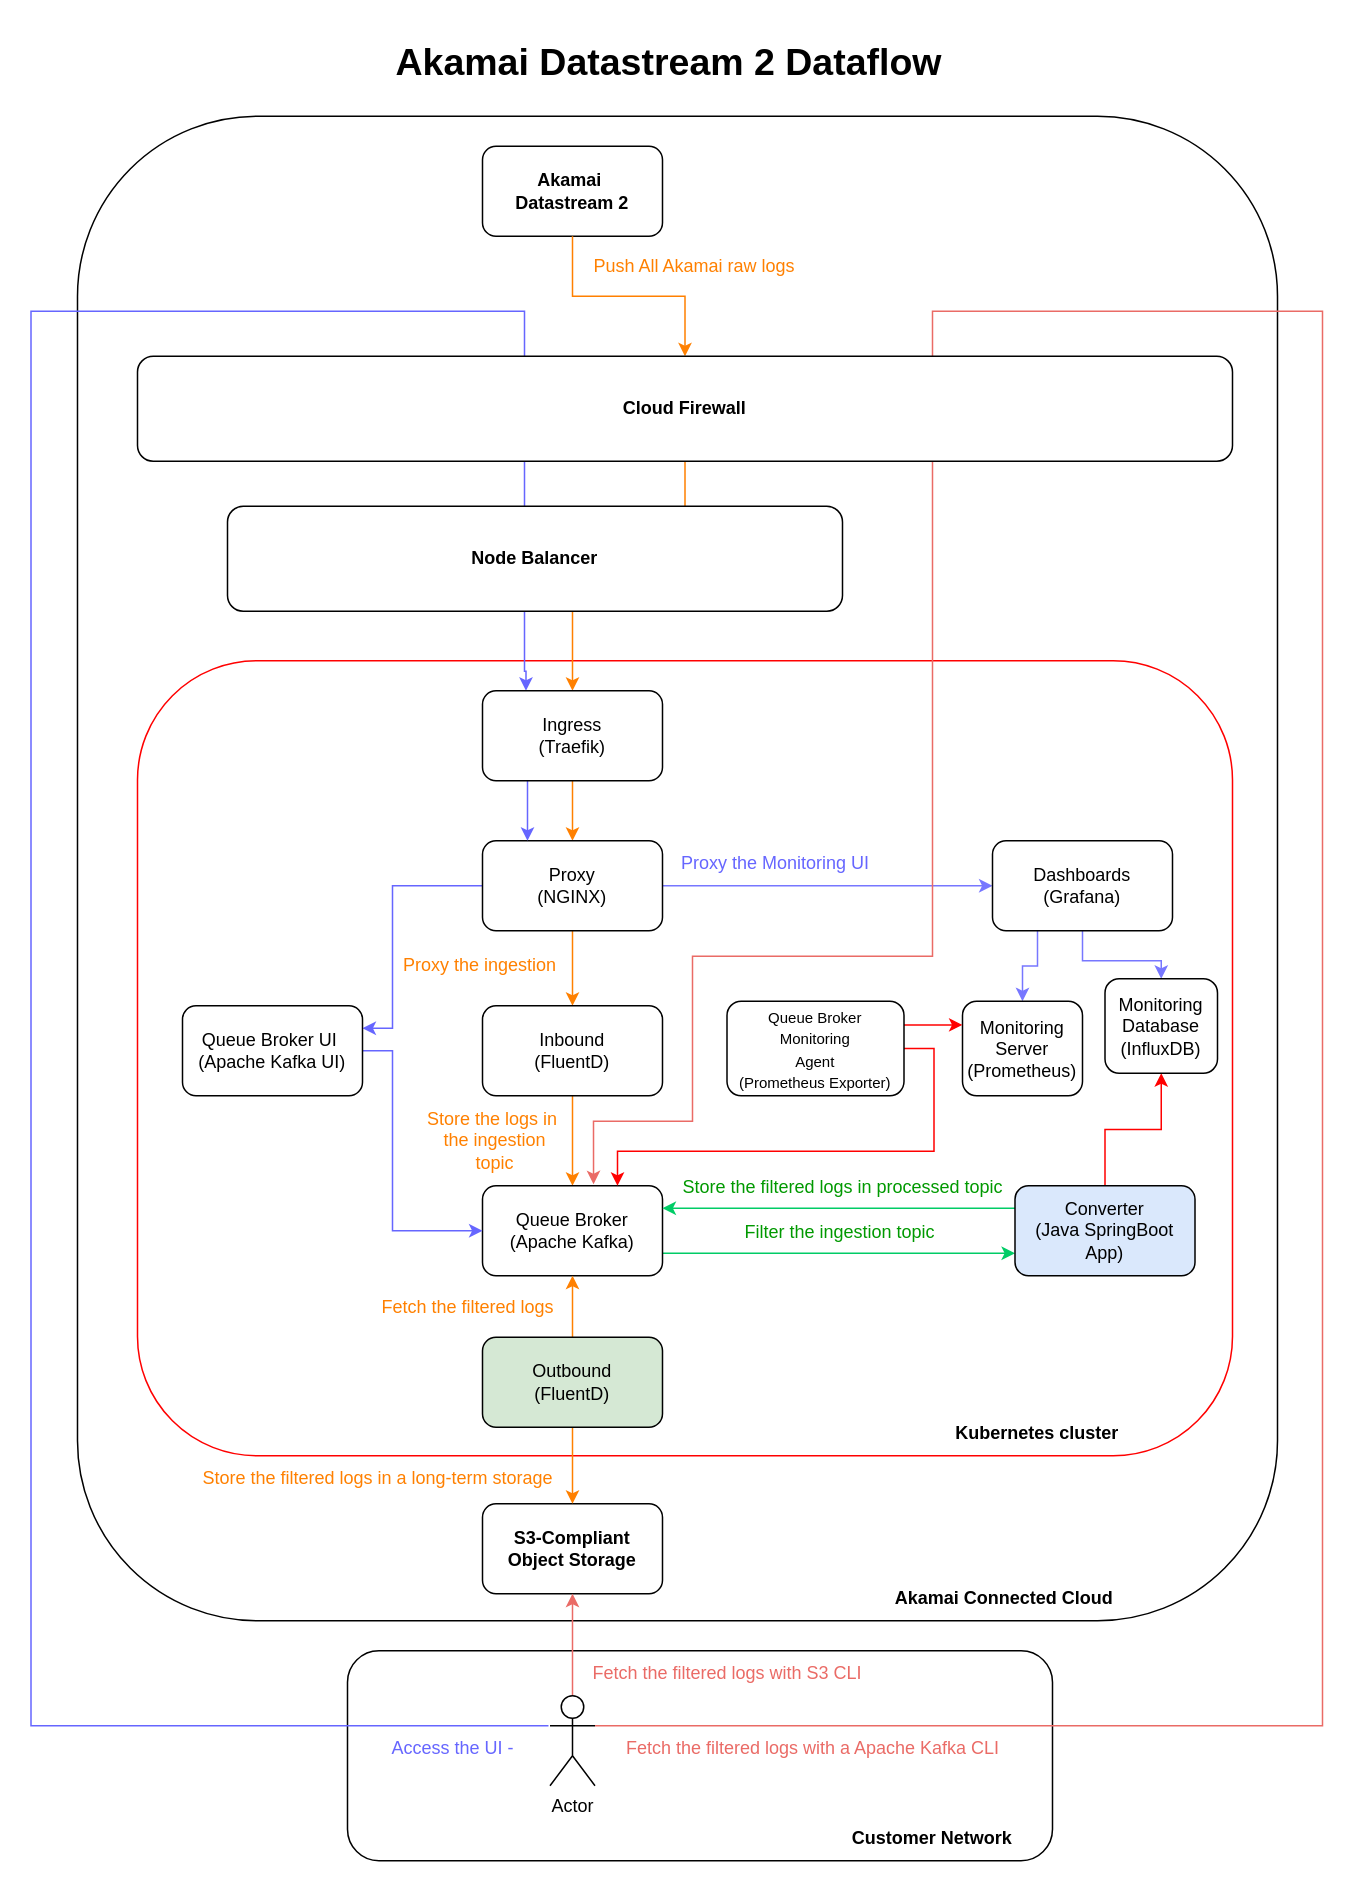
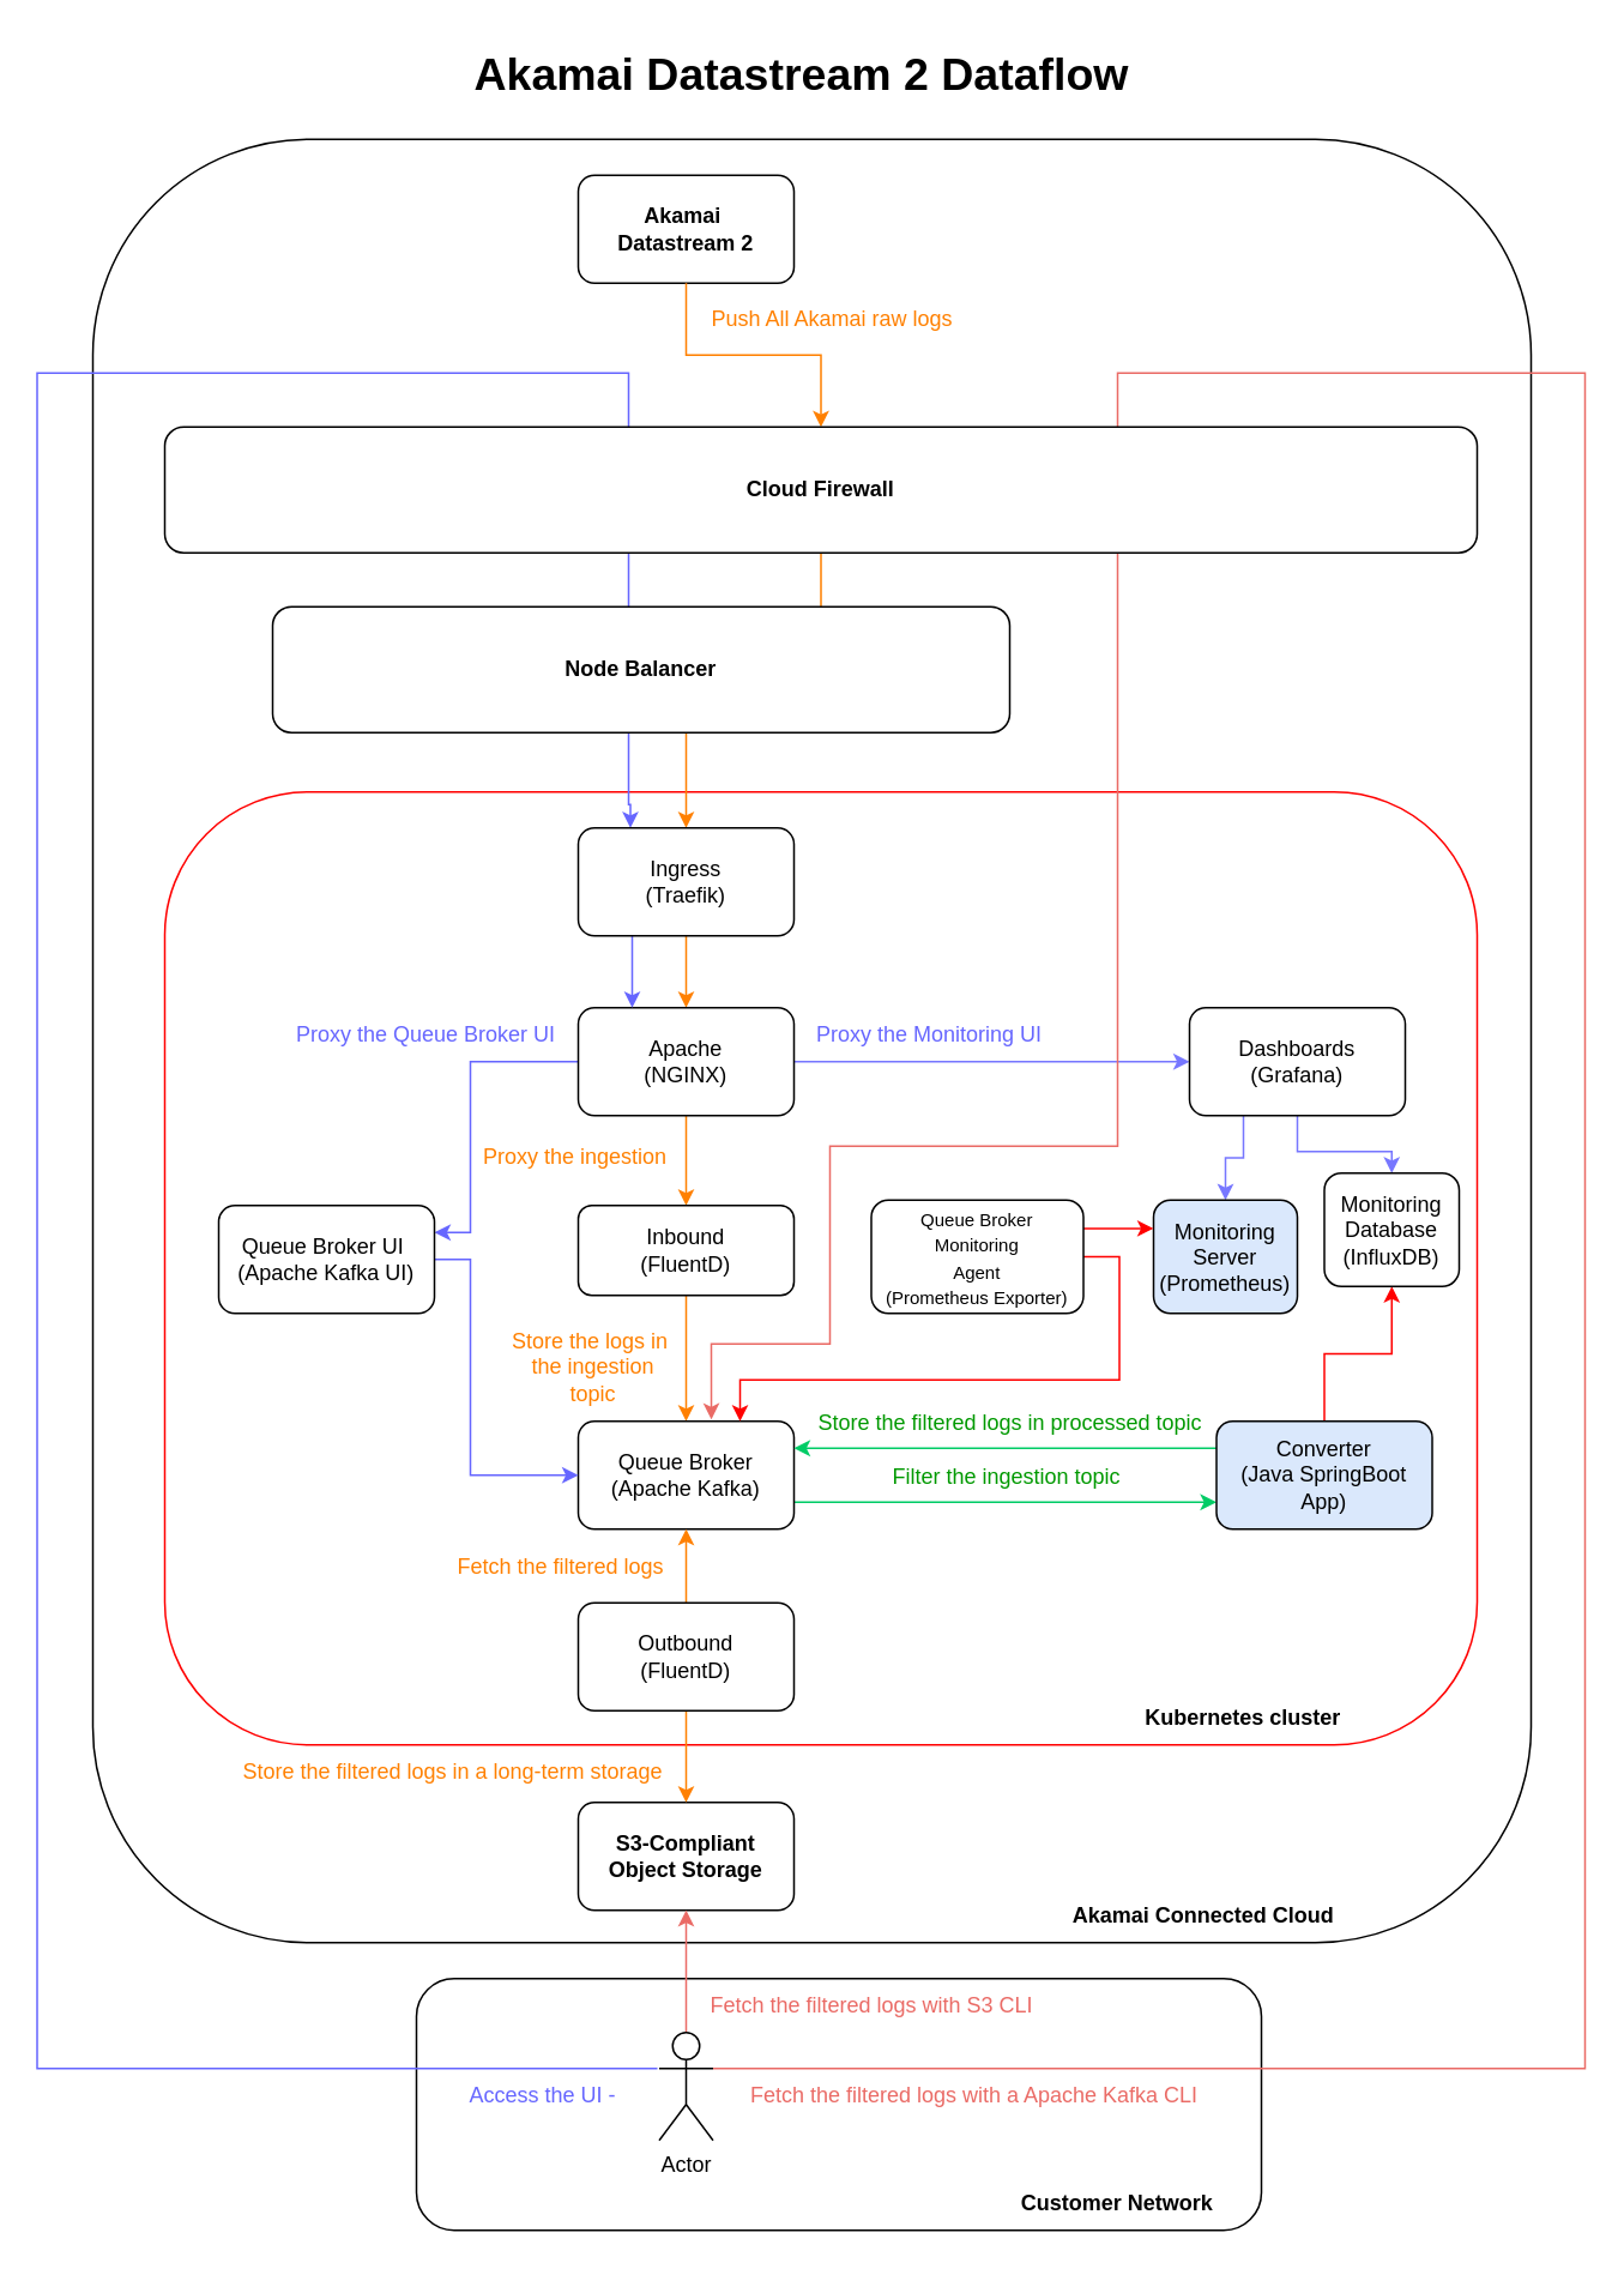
+ <mxCell id="30" value="&lt;font color=&quot;#6666ff&quot;&gt;Proxy the Queue Broker UI&lt;/font&gt;" style="text;html=1;align=center;verticalAlign=middle;resizable=0;points=[];autosize=1;strokeColor=none;fillColor=none;fontColor=default;" parent="1" vertex="1"><mxGeometry x="151" y="559.5" width="170" height="30" as="geometry" /></mxCell>
- <mxCell id="11" value="Proxy&lt;div&gt;(NGINX)&lt;/div&gt;" style="rounded=1;whiteSpace=wrap;html=1;" parent="1" vertex="1"><mxGeometry x="321" y="560" width="120" height="60" as="geometry" /></mxCell>
+ <mxCell id="11" value="Apache&lt;div&gt;(NGINX)&lt;/div&gt;" style="rounded=1;whiteSpace=wrap;html=1;" parent="1" vertex="1"><mxGeometry x="321" y="560" width="120" height="60" as="geometry" /></mxCell>
- <mxCell id="53" value="Monitoring Server&lt;div&gt;(Prometheus)&lt;/div&gt;" style="rounded=1;whiteSpace=wrap;html=1;" vertex="1" parent="1"><mxGeometry x="641" y="667" width="80" height="63" as="geometry" /></mxCell>
+ <mxCell id="53" value="Monitoring Server&lt;div&gt;(Prometheus)&lt;/div&gt;" style="rounded=1;whiteSpace=wrap;html=1;fillColor=#dae8fc;" vertex="1" parent="1"><mxGeometry x="641" y="667" width="80" height="63" as="geometry" /></mxCell>
- <mxCell id="13" value="Inbound&lt;div&gt;(FluentD)&lt;/div&gt;" style="rounded=1;whiteSpace=wrap;html=1;" parent="1" vertex="1"><mxGeometry x="321" y="670" width="120" height="60" as="geometry" /></mxCell>
+ <mxCell id="13" value="Inbound&lt;div&gt;(FluentD)&lt;/div&gt;" style="rounded=1;whiteSpace=wrap;html=1;" parent="1" vertex="1"><mxGeometry x="321" y="670" width="120" height="50" as="geometry" /></mxCell>
- <mxCell id="33" value="&lt;div&gt;Outbound&lt;/div&gt;&lt;div&gt;(FluentD)&lt;/div&gt;" style="rounded=1;whiteSpace=wrap;html=1;fillColor=#d5e8d4;" parent="1" vertex="1"><mxGeometry x="321" y="891" width="120" height="60" as="geometry" /></mxCell>
+ <mxCell id="33" value="&lt;div&gt;Outbound&lt;/div&gt;&lt;div&gt;(FluentD)&lt;/div&gt;" style="rounded=1;whiteSpace=wrap;html=1;" parent="1" vertex="1"><mxGeometry x="321" y="891" width="120" height="60" as="geometry" /></mxCell>
